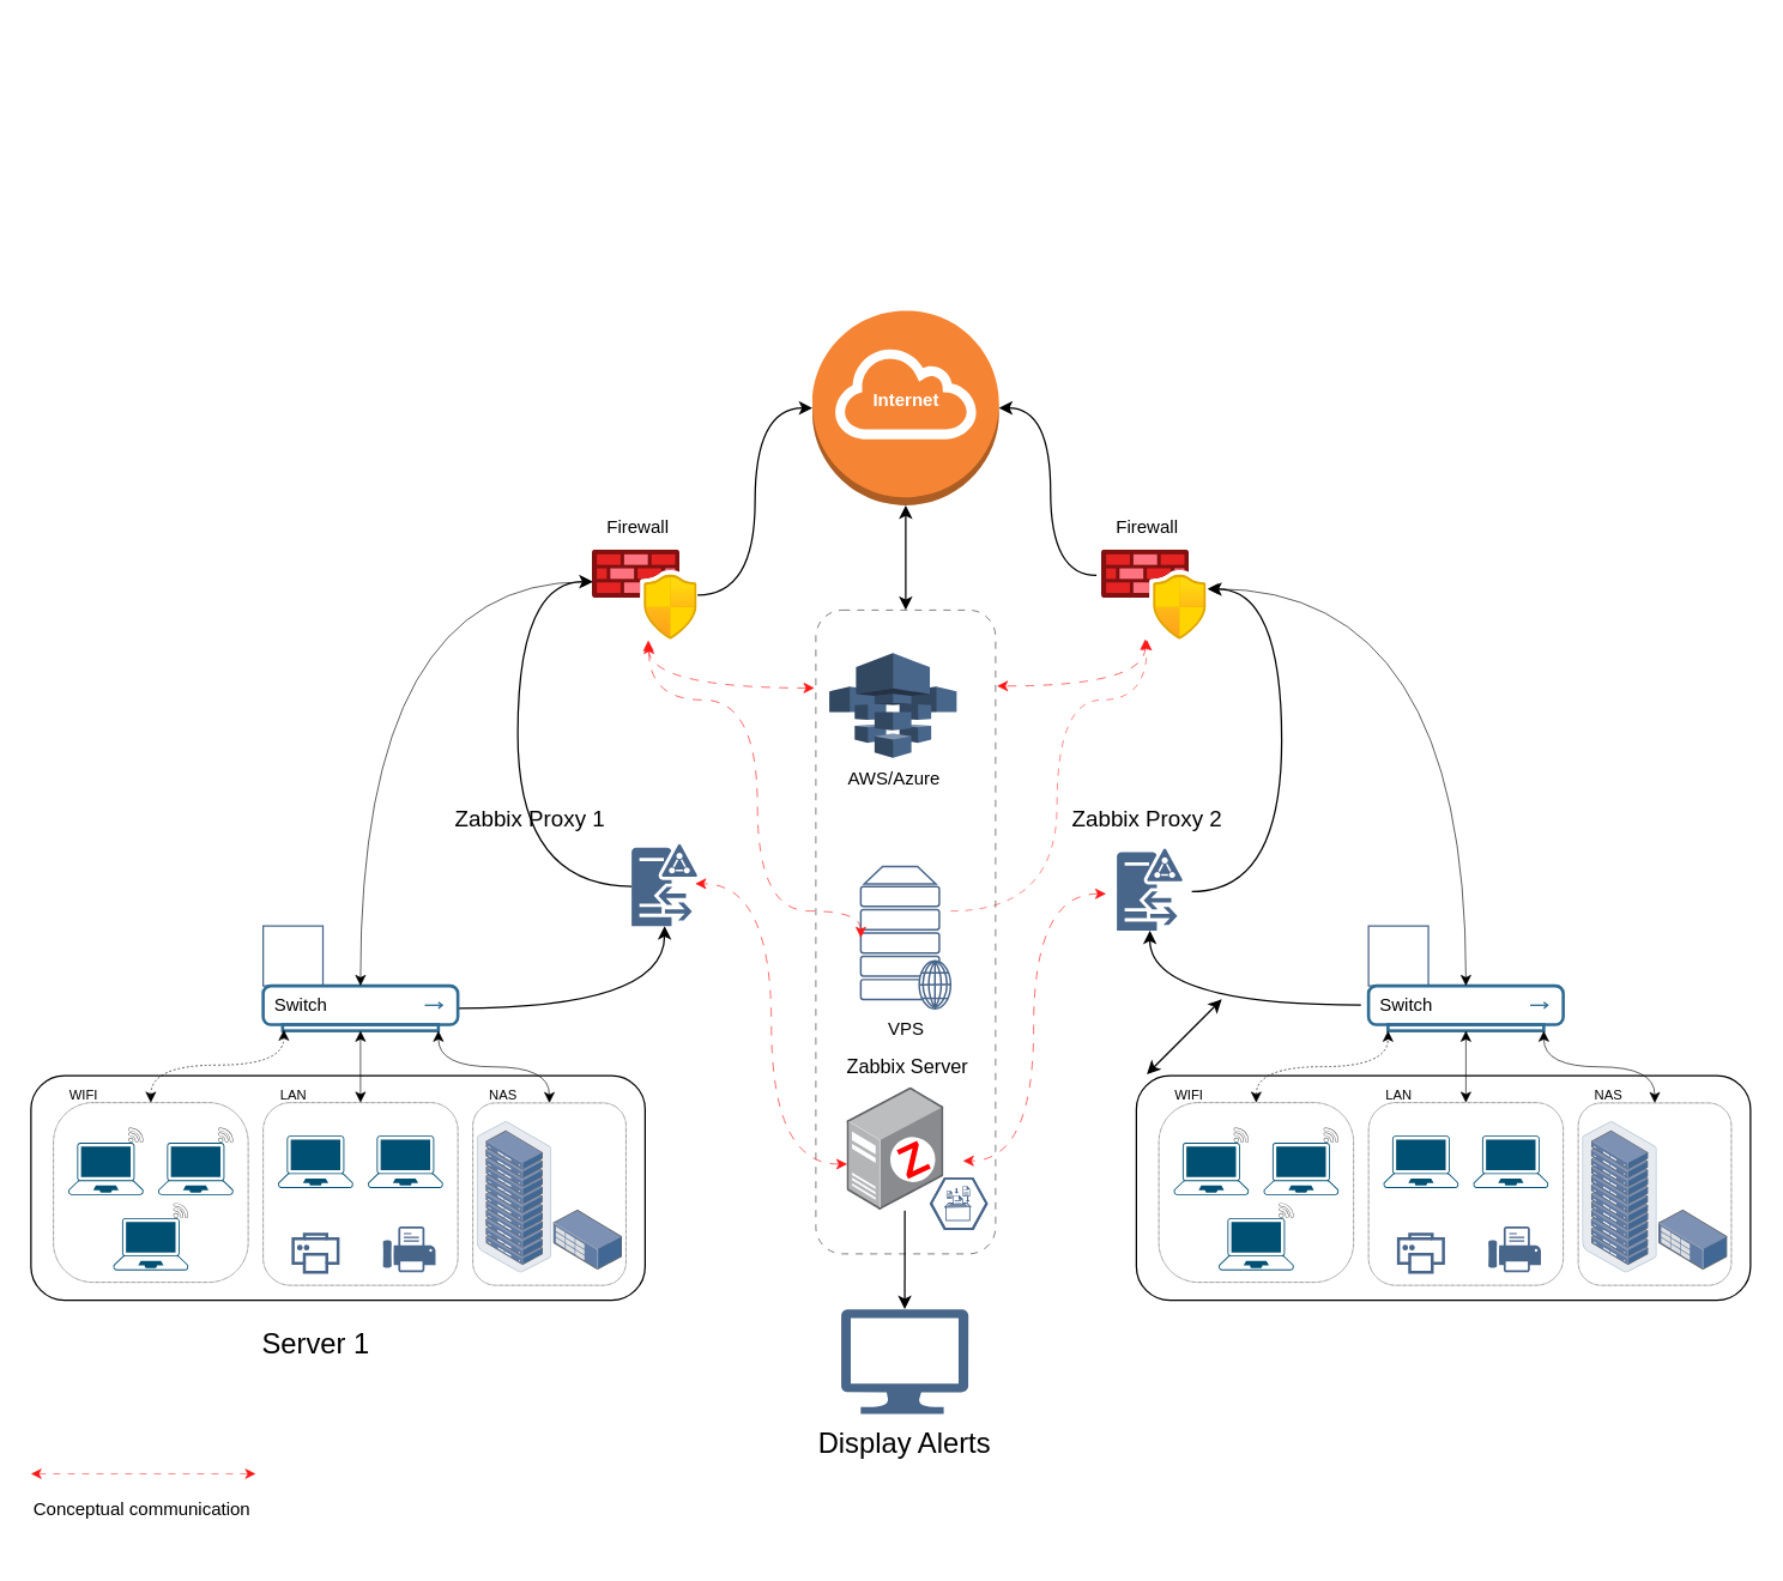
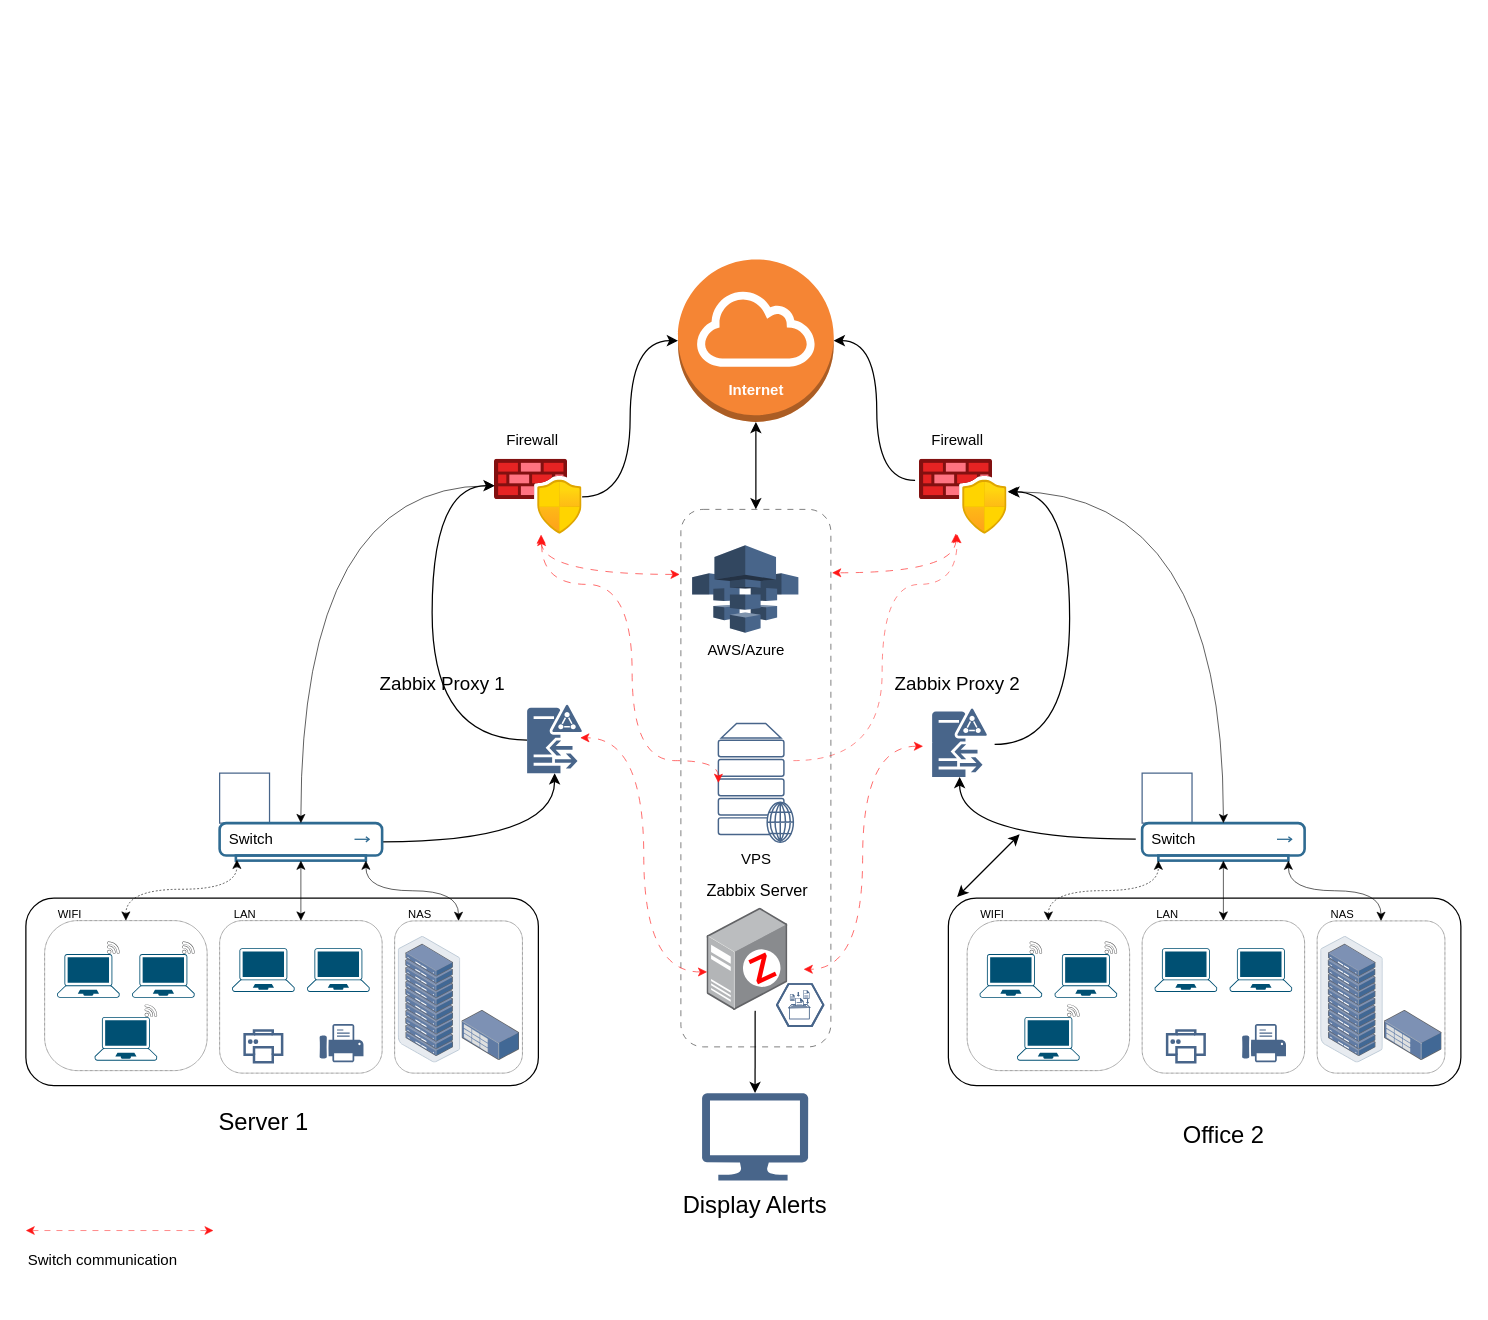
- <mxCell id="77" value="&lt;font color=&quot;#ffffff&quot; style=&quot;font-size: 12px;&quot;&gt;&lt;b&gt;Internet&lt;/b&gt;&lt;/font&gt;" style="text;html=1;align=center;verticalAlign=middle;resizable=0;points=[];autosize=1;strokeColor=none;fillColor=none;" vertex="1" parent="1"><mxGeometry x="569" y="252" width="70" height="30" as="geometry" /></mxCell>
+ <mxCell id="77" value="&lt;font color=&quot;#ffffff&quot; style=&quot;font-size: 12px;&quot;&gt;&lt;b&gt;Internet&lt;/b&gt;&lt;/font&gt;" style="text;html=1;align=center;verticalAlign=middle;resizable=0;points=[];autosize=1;strokeColor=none;fillColor=none;" vertex="1" parent="1"><mxGeometry x="569" y="297" width="70" height="30" as="geometry" /></mxCell>
+ <mxCell id="81" value="&lt;font style=&quot;font-size: 19px;&quot;&gt;Office 2&lt;/font&gt;" style="text;html=1;align=center;verticalAlign=middle;resizable=0;points=[];autosize=1;strokeColor=none;fillColor=none;" vertex="1" parent="1"><mxGeometry x="933" y="888" width="90" height="40" as="geometry" /></mxCell>
- <mxCell id="107" value="Conceptual communication" style="text;whiteSpace=wrap;" vertex="1" parent="1"><mxGeometry x="20" y="993.93" width="180" height="40" as="geometry" /></mxCell>
+ <mxCell id="107" value="Switch communication" style="text;whiteSpace=wrap;" vertex="1" parent="1"><mxGeometry x="20" y="993.93" width="180" height="40" as="geometry" /></mxCell>
